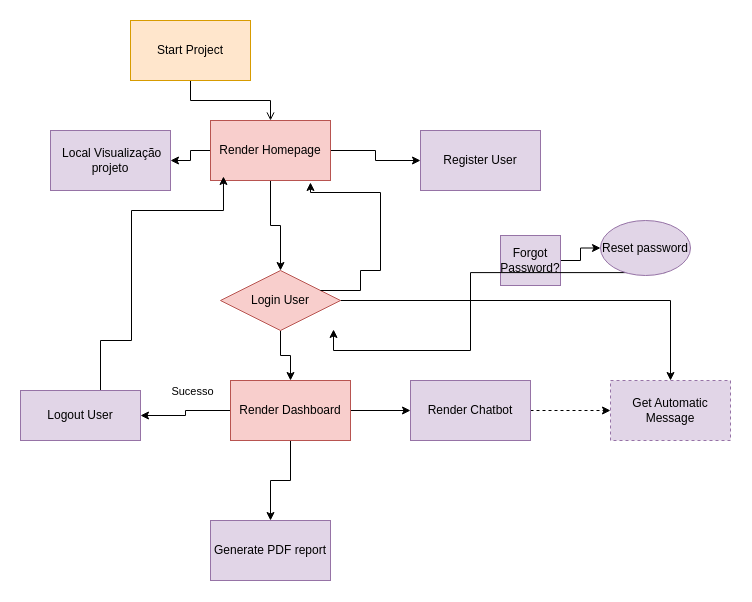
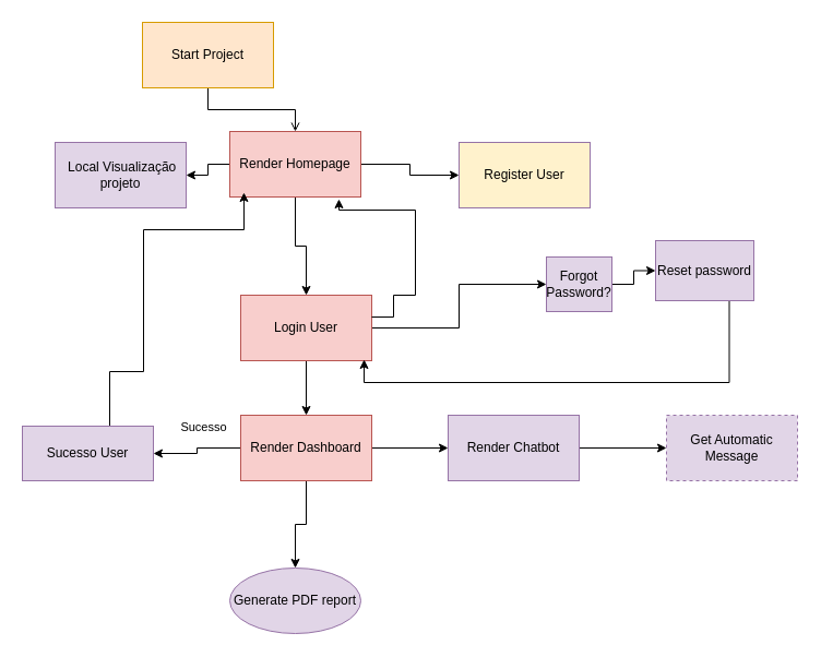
- <mxCell id="9" value="Register User" style="rounded=0;whiteSpace=wrap;html=1;fillColor=#e1d5e7;strokeColor=#9673a6;" vertex="1" parent="1"><mxGeometry x="420" y="130" width="120" height="60" as="geometry" /></mxCell>
+ <mxCell id="9" value="Register User" style="rounded=0;whiteSpace=wrap;html=1;fillColor=#fff2cc;strokeColor=#9673a6;" vertex="1" parent="1"><mxGeometry x="420" y="130" width="120" height="60" as="geometry" /></mxCell>
- <mxCell id="28" value="Reset password" style="ellipse;whiteSpace=wrap;html=1;direction=west;fillColor=#e1d5e7;strokeColor=#9673a6;" vertex="1" parent="1"><mxGeometry x="600" y="220" width="90" height="55" as="geometry" /></mxCell>
+ <mxCell id="28" value="Reset password" style="rounded=0;whiteSpace=wrap;html=1;direction=west;fillColor=#e1d5e7;strokeColor=#9673a6;" vertex="1" parent="1"><mxGeometry x="600" y="220" width="90" height="55" as="geometry" /></mxCell>
- <mxCell id="12" value="Login User " style="rhombus;whiteSpace=wrap;html=1;direction=west;fillColor=#f8cecc;strokeColor=#b85450;" vertex="1" parent="1"><mxGeometry x="220" y="270" width="120" height="60" as="geometry" /></mxCell>
+ <mxCell id="12" value="Login User " style="rounded=0;whiteSpace=wrap;html=1;direction=west;fillColor=#f8cecc;strokeColor=#b85450;" vertex="1" parent="1"><mxGeometry x="220" y="270" width="120" height="60" as="geometry" /></mxCell>
- <mxCell id="11" value="" style="edgeStyle=orthogonalEdgeStyle;rounded=0;orthogonalLoop=1;jettySize=auto;html=1;" edge="1" parent="1" source="12" target="24"><mxGeometry relative="1" as="geometry" /></mxCell>
+ <mxCell id="11" value="" style="edgeStyle=orthogonalEdgeStyle;rounded=0;orthogonalLoop=1;jettySize=auto;html=1;" edge="1" parent="1" source="12" target="26"><mxGeometry relative="1" as="geometry" /></mxCell>
- <mxCell id="18" value="Render Dashboard" style="rounded=0;whiteSpace=wrap;html=1;direction=west;fillColor=#f8cecc;strokeColor=#b85450;" vertex="1" parent="1"><mxGeometry x="230" y="380" width="120" height="60" as="geometry" /></mxCell>
+ <mxCell id="18" value="Render Dashboard" style="rounded=0;whiteSpace=wrap;html=1;direction=west;fillColor=#f8cecc;strokeColor=#b85450;" vertex="1" parent="1"><mxGeometry x="220" y="380" width="120" height="60" as="geometry" /></mxCell>
- <mxCell id="21" value="" style="edgeStyle=orthogonalEdgeStyle;rounded=0;orthogonalLoop=1;jettySize=auto;html=1;dashed=1;" edge="1" parent="1" source="22" target="24"><mxGeometry relative="1" as="geometry" /></mxCell>
+ <mxCell id="21" value="" style="edgeStyle=orthogonalEdgeStyle;rounded=0;orthogonalLoop=1;jettySize=auto;html=1;" edge="1" parent="1" source="22" target="24"><mxGeometry relative="1" as="geometry" /></mxCell>
- <mxCell id="20" value="Logout User" style="rounded=0;whiteSpace=wrap;html=1;direction=west;fillColor=#e1d5e7;strokeColor=#9673a6;" vertex="1" parent="1"><mxGeometry x="20" y="390" width="120" height="50" as="geometry" /></mxCell>
+ <mxCell id="20" value="Sucesso User" style="rounded=0;whiteSpace=wrap;html=1;direction=west;fillColor=#e1d5e7;strokeColor=#9673a6;" vertex="1" parent="1"><mxGeometry x="20" y="390" width="120" height="50" as="geometry" /></mxCell>
- <mxCell id="23" value="Generate PDF report" style="rounded=0;whiteSpace=wrap;html=1;direction=west;fillColor=#e1d5e7;strokeColor=#9673a6;" vertex="1" parent="1"><mxGeometry x="210" y="520" width="120" height="60" as="geometry" /></mxCell>
+ <mxCell id="23" value="Generate PDF report" style="ellipse;whiteSpace=wrap;html=1;direction=west;fillColor=#e1d5e7;strokeColor=#9673a6;" vertex="1" parent="1"><mxGeometry x="210" y="520" width="120" height="60" as="geometry" /></mxCell>
